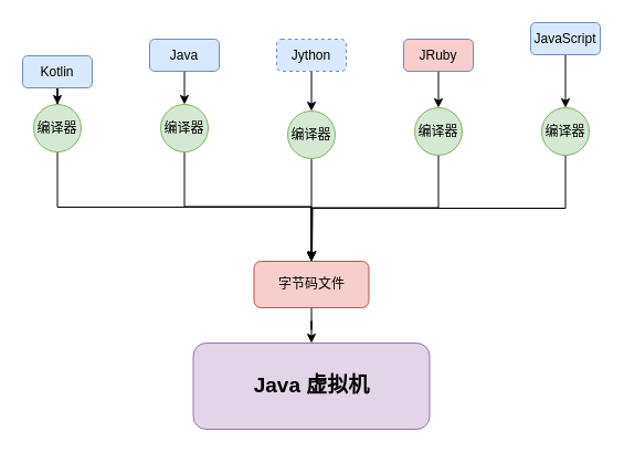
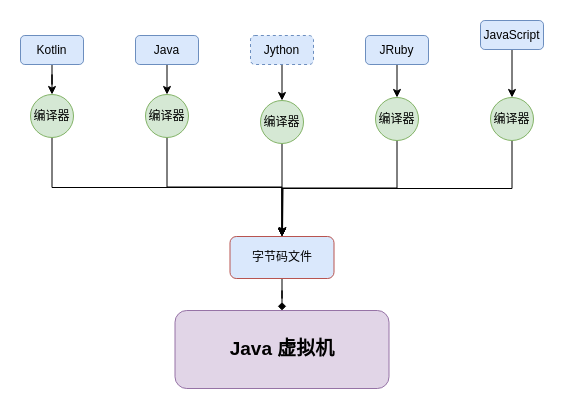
- <mxCell id="9" value="JRuby" style="rounded=1;whiteSpace=wrap;html=1;fillColor=#f8cecc;strokeColor=#6c8ebf;" vertex="1" parent="1"><mxGeometry x="365" y="35" width="63" height="29" as="geometry" /></mxCell>
+ <mxCell id="9" value="JRuby" style="rounded=1;whiteSpace=wrap;html=1;fillColor=#dae8fc;strokeColor=#6c8ebf;" vertex="1" parent="1"><mxGeometry x="365" y="35" width="63" height="29" as="geometry" /></mxCell>
- <mxCell id="3" value="Kotlin" style="rounded=1;whiteSpace=wrap;html=1;fillColor=#dae8fc;strokeColor=#6c8ebf;" vertex="1" parent="1"><mxGeometry x="20" y="50" width="63" height="29" as="geometry" /></mxCell>
+ <mxCell id="3" value="Kotlin" style="rounded=1;whiteSpace=wrap;html=1;fillColor=#dae8fc;strokeColor=#6c8ebf;" vertex="1" parent="1"><mxGeometry x="20" y="35" width="63" height="29" as="geometry" /></mxCell>
- <mxCell id="23" value="字节码文件" style="rounded=1;whiteSpace=wrap;html=1;fillColor=#f8cecc;strokeColor=#b85450;" vertex="1" parent="1"><mxGeometry x="229.5" y="236" width="104" height="42" as="geometry" /></mxCell>
+ <mxCell id="23" value="字节码文件" style="rounded=1;whiteSpace=wrap;html=1;fillColor=#dae8fc;strokeColor=#b85450;" vertex="1" parent="1"><mxGeometry x="229.5" y="236" width="104" height="42" as="geometry" /></mxCell>
- <mxCell id="22" style="edgeStyle=orthogonalEdgeStyle;rounded=0;orthogonalLoop=1;jettySize=auto;html=1;exitX=0.5;exitY=1;exitDx=0;exitDy=0;" edge="1" parent="1" source="23" target="24"><mxGeometry relative="1" as="geometry" /></mxCell>
+ <mxCell id="22" style="edgeStyle=orthogonalEdgeStyle;rounded=0;orthogonalLoop=1;jettySize=auto;html=1;exitX=0.5;exitY=1;exitDx=0;exitDy=0;endArrow=diamond;" edge="1" parent="1" source="23" target="24"><mxGeometry relative="1" as="geometry" /></mxCell>
